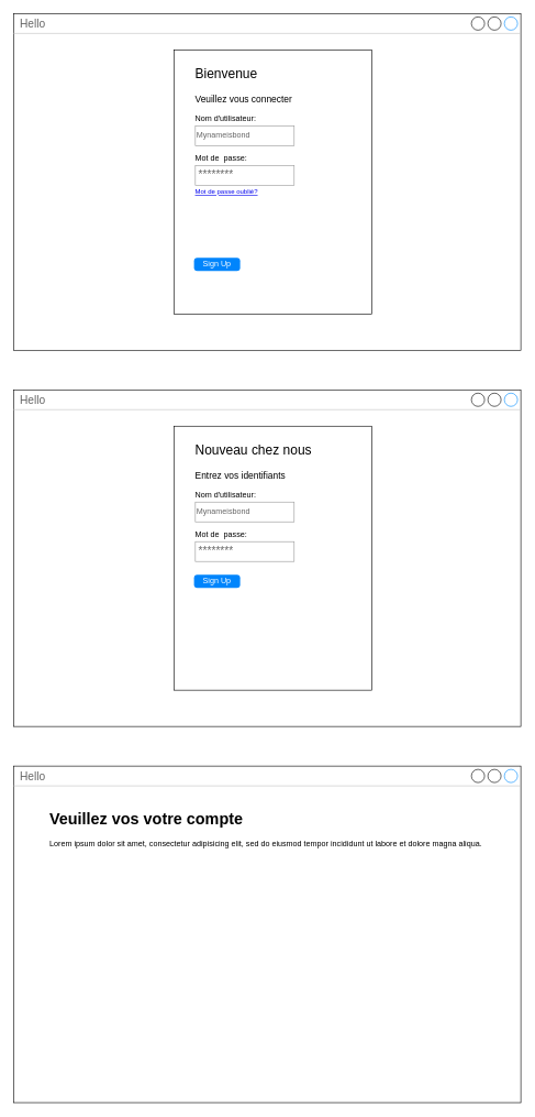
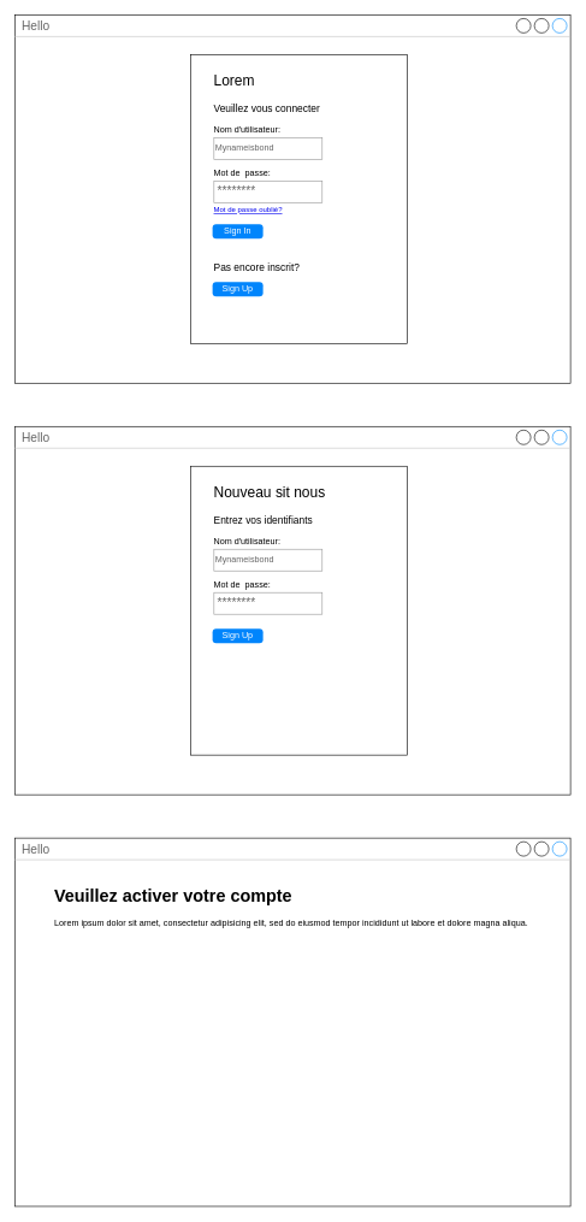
- <mxCell id="7" value="&lt;div style=&quot;font-size: 20px&quot; align=&quot;left&quot;&gt;&lt;font style=&quot;font-size: 20px&quot;&gt;Bienvenue&lt;/font&gt;&lt;/div&gt;" style="text;html=1;strokeColor=none;fillColor=none;align=left;verticalAlign=middle;whiteSpace=wrap;rounded=0;" parent="6" vertex="1"><mxGeometry width="156" height="20" as="geometry" /></mxCell>
+ <mxCell id="7" value="&lt;div style=&quot;font-size: 20px&quot; align=&quot;left&quot;&gt;&lt;font style=&quot;font-size: 20px&quot;&gt;Lorem&lt;/font&gt;&lt;/div&gt;" style="text;html=1;strokeColor=none;fillColor=none;align=left;verticalAlign=middle;whiteSpace=wrap;rounded=0;" parent="6" vertex="1"><mxGeometry width="156" height="20" as="geometry" /></mxCell>
+ <mxCell id="10" value="Sign In" style="html=1;shadow=0;dashed=0;shape=mxgraph.bootstrap.rrect;rSize=5;strokeColor=none;strokeWidth=1;fillColor=#0085FC;fontColor=#FFFFFF;whiteSpace=wrap;align=center;verticalAlign=middle;spacingLeft=0;fontStyle=0;fontSize=12;spacing=5;" parent="8" vertex="1"><mxGeometry y="170" width="70" height="20" as="geometry" /></mxCell>
+ <mxCell id="19" value="&lt;div style=&quot;font-size: 14px&quot; align=&quot;left&quot;&gt;Pas encore inscrit?&lt;br&gt;&lt;/div&gt;" style="text;html=1;strokeColor=none;fillColor=none;align=left;verticalAlign=middle;whiteSpace=wrap;rounded=0;fontSize=14;" vertex="1" parent="18"><mxGeometry width="196" height="20" as="geometry" /></mxCell>
- <mxCell id="26" value="&lt;font style=&quot;font-size: 20px&quot;&gt;Nouveau chez nous&lt;br&gt;&lt;/font&gt;" style="text;html=1;strokeColor=none;fillColor=none;align=left;verticalAlign=middle;whiteSpace=wrap;rounded=0;" vertex="1" parent="25"><mxGeometry width="210" height="20" as="geometry" /></mxCell>
+ <mxCell id="26" value="&lt;font style=&quot;font-size: 20px&quot;&gt;Nouveau sit nous&lt;br&gt;&lt;/font&gt;" style="text;html=1;strokeColor=none;fillColor=none;align=left;verticalAlign=middle;whiteSpace=wrap;rounded=0;" vertex="1" parent="25"><mxGeometry width="210" height="20" as="geometry" /></mxCell>
- <mxCell id="38" value="&lt;h1&gt;Veuillez vos votre compte&lt;br&gt;&lt;/h1&gt;&lt;p&gt;Lorem ipsum dolor sit amet, consectetur adipisicing elit, sed do eiusmod tempor incididunt ut labore et dolore magna aliqua.&lt;/p&gt;" style="text;html=1;strokeColor=none;fillColor=none;spacing=5;spacingTop=-20;whiteSpace=wrap;overflow=hidden;rounded=0;fontSize=12;" vertex="1" parent="1"><mxGeometry x="70" y="1220" width="680" height="400" as="geometry" /></mxCell>
+ <mxCell id="38" value="&lt;h1&gt;Veuillez activer votre compte&lt;br&gt;&lt;/h1&gt;&lt;p&gt;Lorem ipsum dolor sit amet, consectetur adipisicing elit, sed do eiusmod tempor incididunt ut labore et dolore magna aliqua.&lt;/p&gt;" style="text;html=1;strokeColor=none;fillColor=none;spacing=5;spacingTop=-20;whiteSpace=wrap;overflow=hidden;rounded=0;fontSize=12;" vertex="1" parent="1"><mxGeometry x="70" y="1220" width="680" height="400" as="geometry" /></mxCell>
